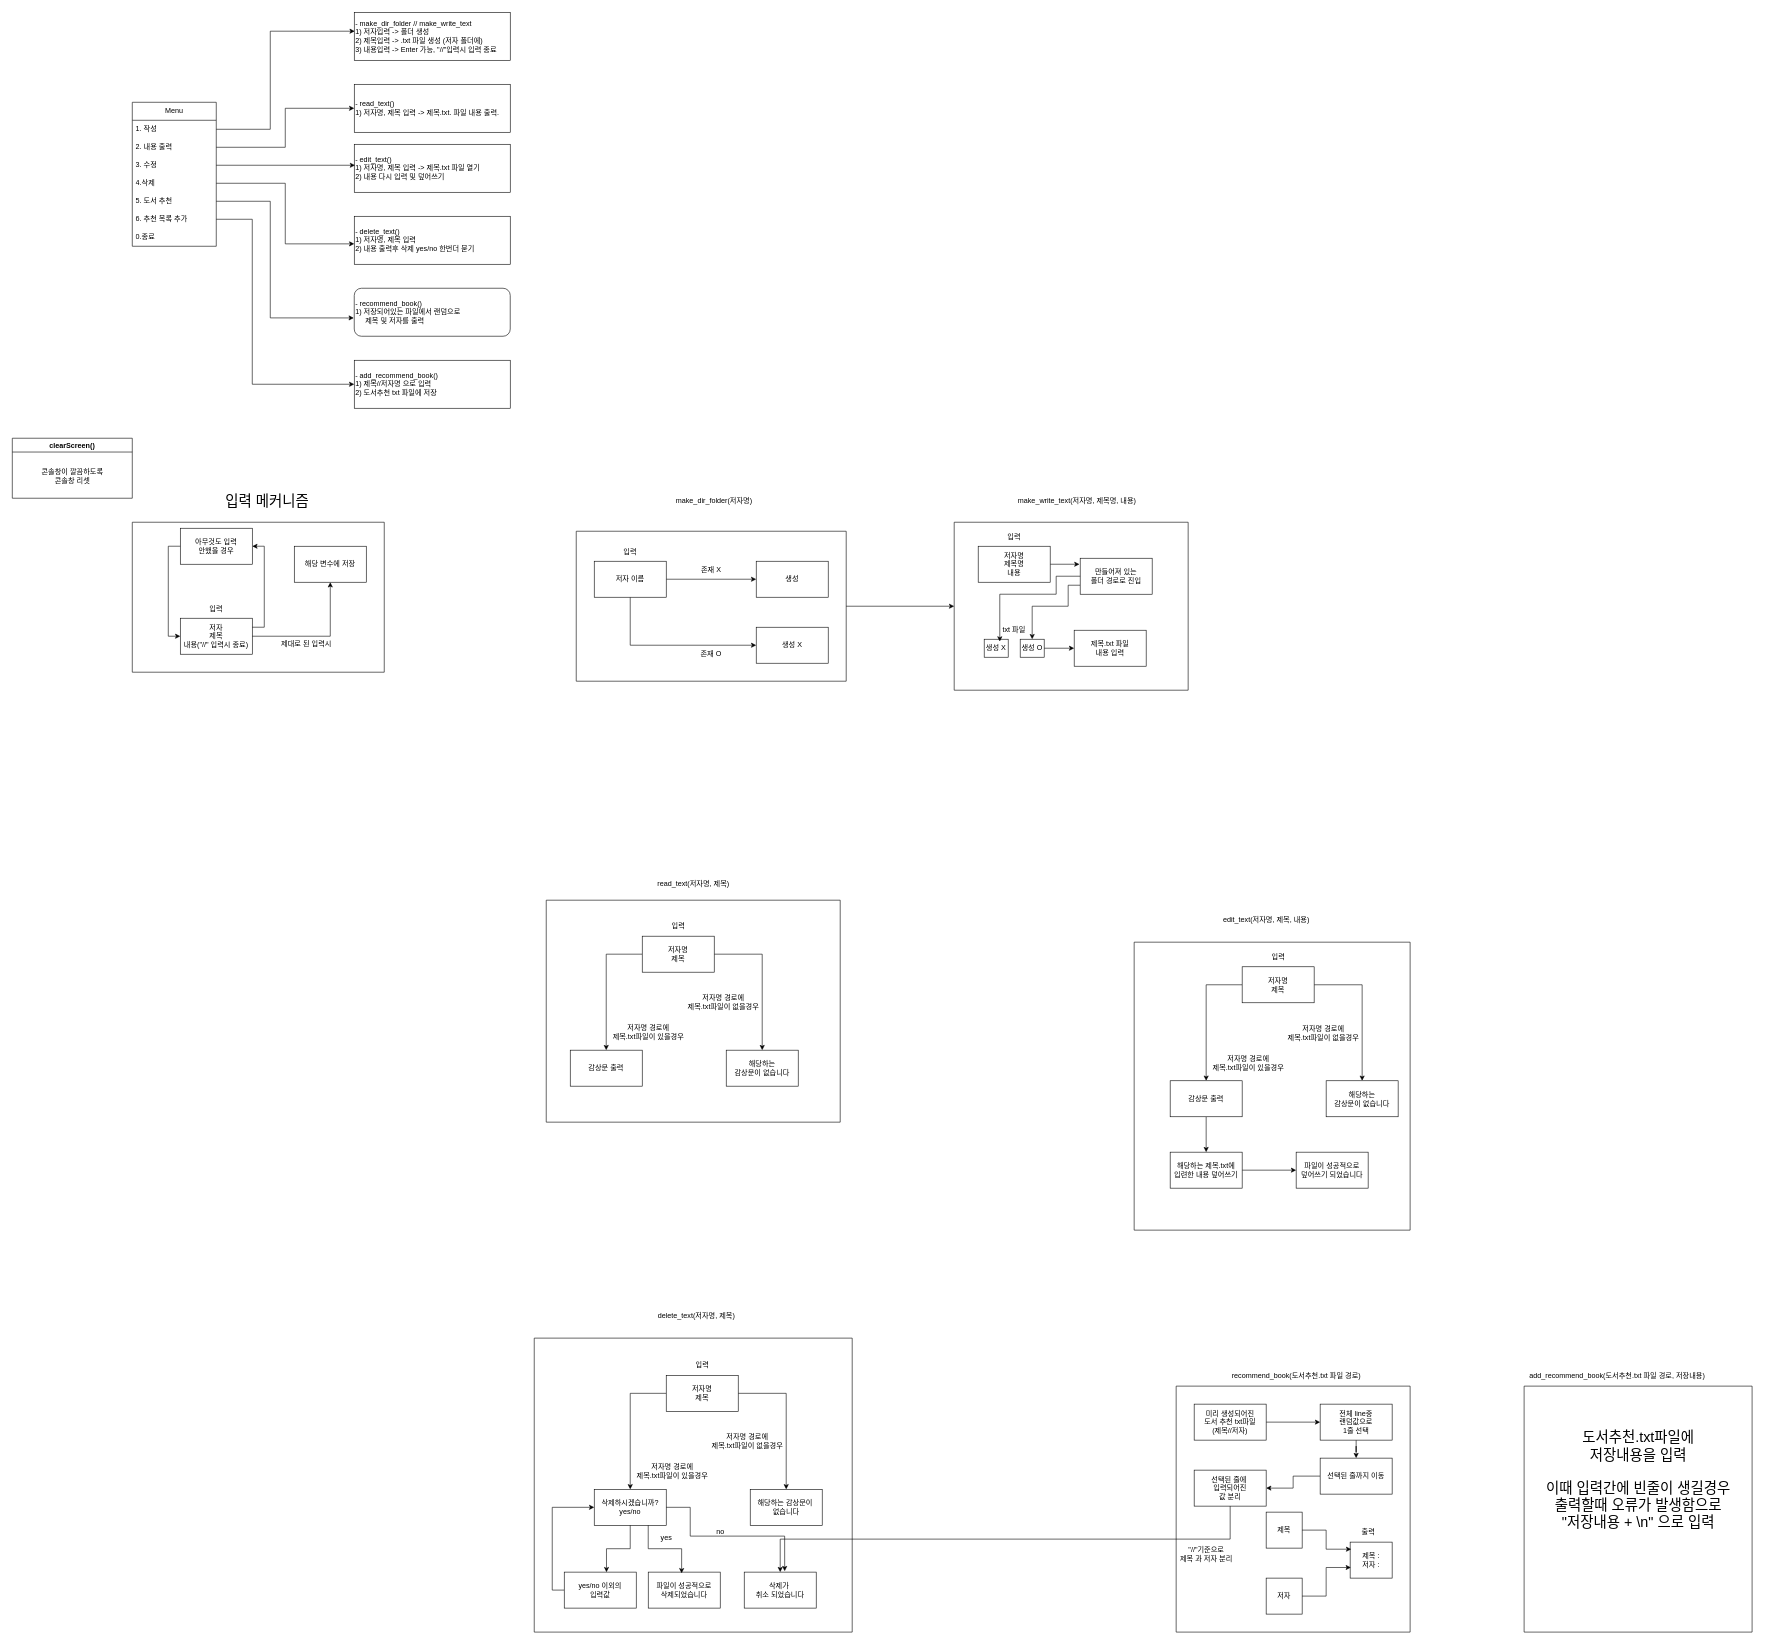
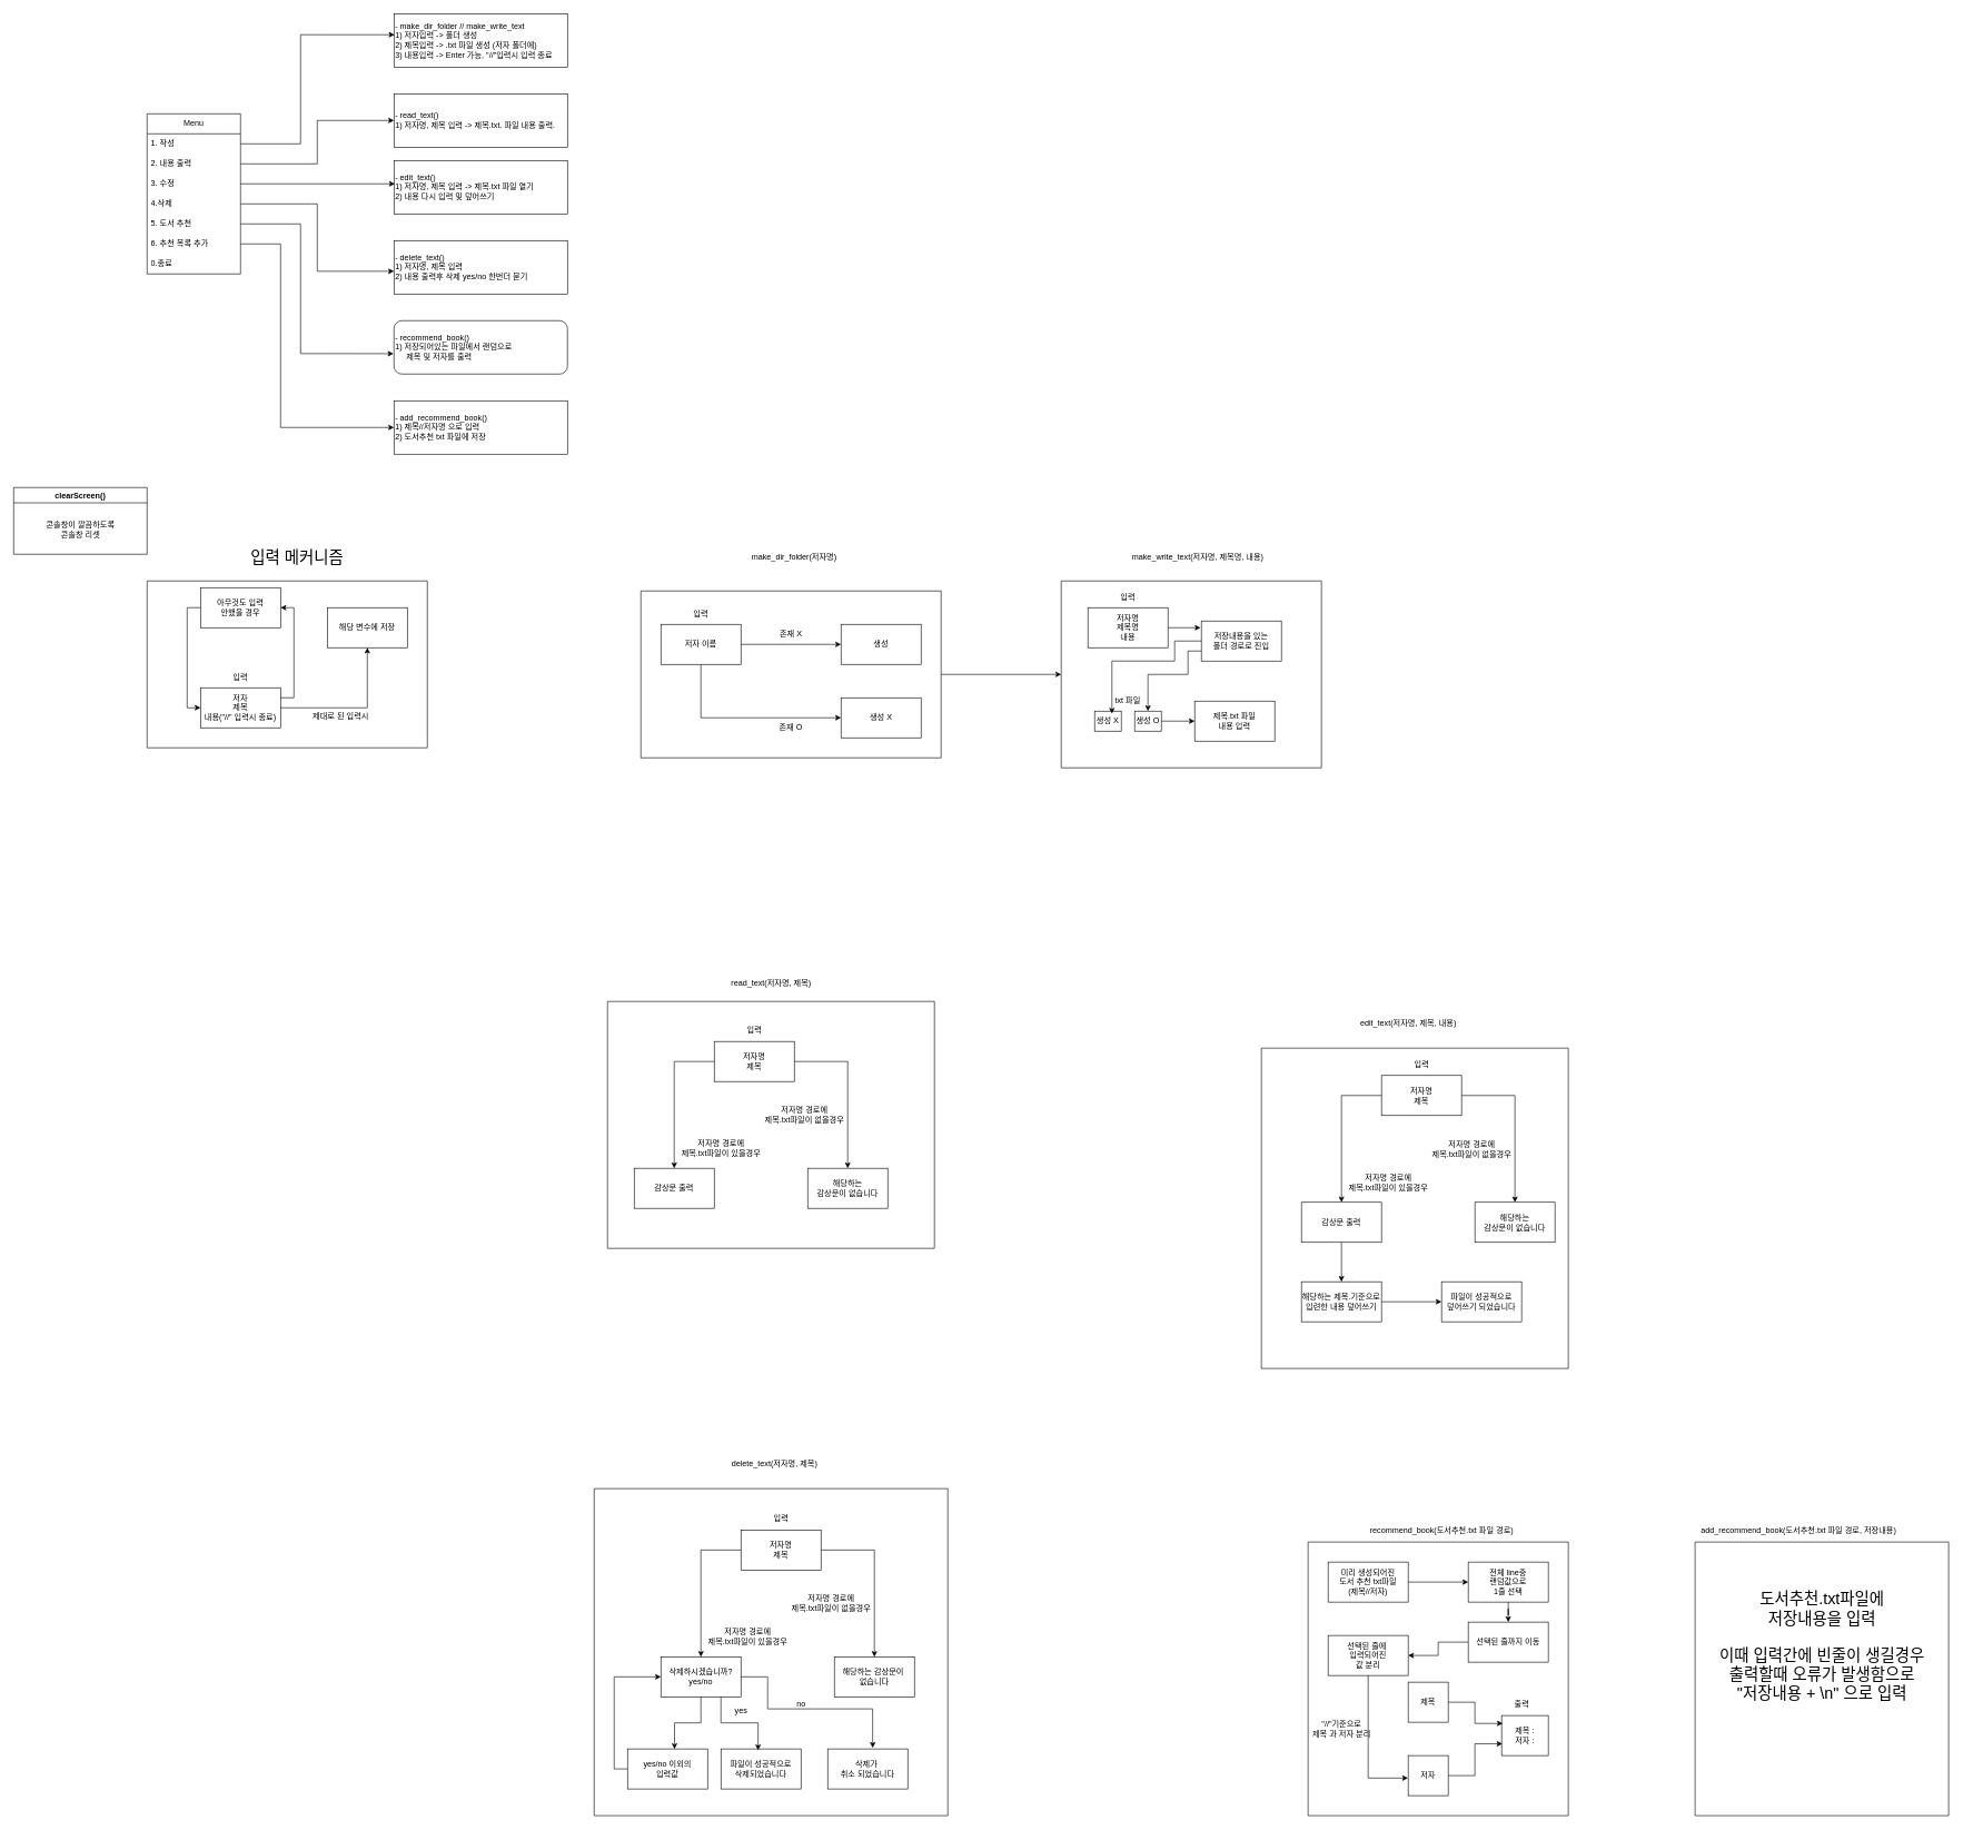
- <mxCell id="49" value="만들어져 있는&lt;div&gt;폴더 경로로 진입&lt;/div&gt;" style="rounded=0;whiteSpace=wrap;html=1;" parent="44" vertex="1"><mxGeometry x="210" y="60" width="120" height="60" as="geometry" /></mxCell>
+ <mxCell id="49" value="저장내용을 있는&lt;div&gt;폴더 경로로 진입&lt;/div&gt;" style="rounded=0;whiteSpace=wrap;html=1;" parent="44" vertex="1"><mxGeometry x="210" y="60" width="120" height="60" as="geometry" /></mxCell>
- <mxCell id="79" value="해당하는 제목.txt에&lt;div&gt;입련한 내용 덮어쓰기&lt;/div&gt;" style="rounded=0;whiteSpace=wrap;html=1;" parent="68" vertex="1"><mxGeometry x="60" y="350" width="120" height="60" as="geometry" /></mxCell>
+ <mxCell id="79" value="해당하는 제목.기준으로&lt;div&gt;입련한 내용 덮어쓰기&lt;/div&gt;" style="rounded=0;whiteSpace=wrap;html=1;" parent="68" vertex="1"><mxGeometry x="60" y="350" width="120" height="60" as="geometry" /></mxCell>
- <mxCell id="112" style="edgeStyle=orthogonalEdgeStyle;rounded=0;orthogonalLoop=1;jettySize=auto;html=1;exitX=0.5;exitY=1;exitDx=0;exitDy=0;" parent="101" source="106" target="93" edge="1"><mxGeometry relative="1" as="geometry" /></mxCell>
+ <mxCell id="112" style="edgeStyle=orthogonalEdgeStyle;rounded=0;orthogonalLoop=1;jettySize=auto;html=1;exitX=0.5;exitY=1;exitDx=0;exitDy=0;entryX=-0.005;entryY=0.561;entryDx=0;entryDy=0;entryPerimeter=0;" parent="101" source="106" target="107" edge="1"><mxGeometry relative="1" as="geometry" /></mxCell>
